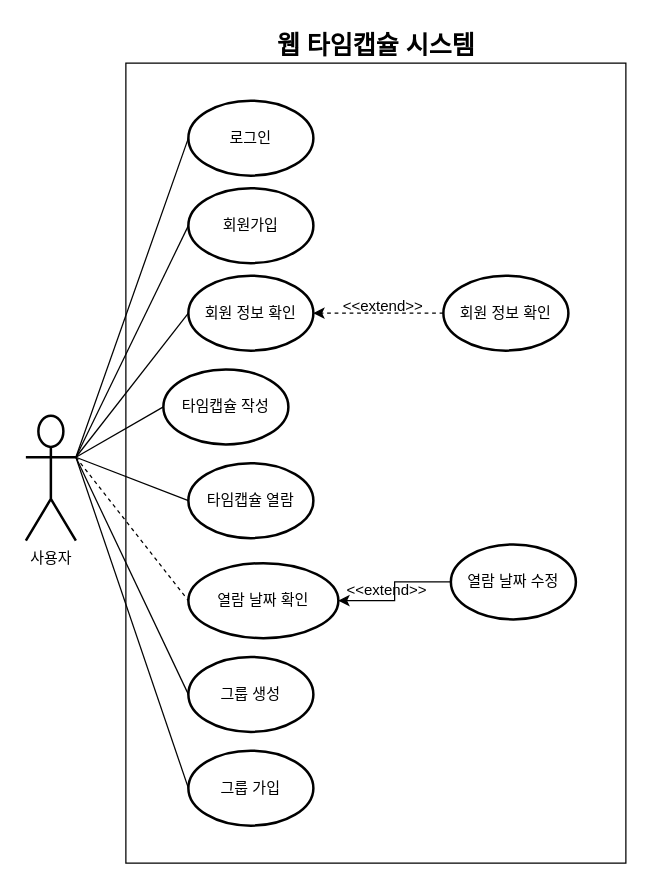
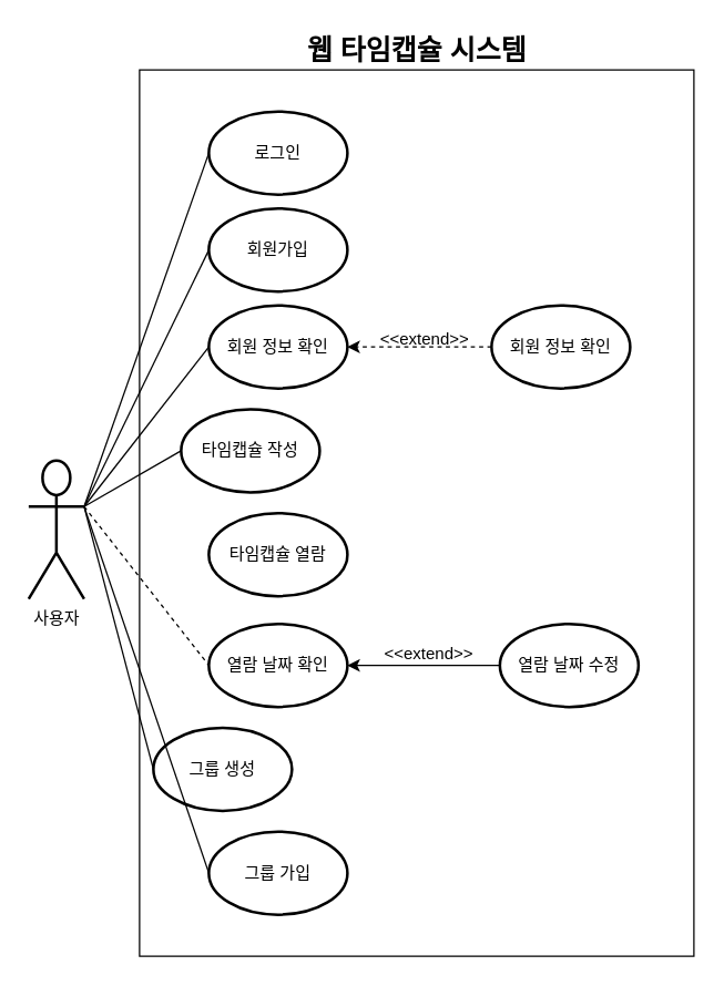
- <mxCell id="17" value="" style="endArrow=none;html=1;rounded=0;exitX=1;exitY=0.333;exitDx=0;exitDy=0;exitPerimeter=0;entryX=0;entryY=0.5;entryDx=0;entryDy=0;" parent="1" source="3" target="7" edge="1"><mxGeometry width="50" height="50" relative="1" as="geometry"><mxPoint x="70" y="293.333" as="sourcePoint" /><mxPoint x="160" y="260" as="targetPoint" /></mxGeometry></mxCell>
- <mxCell id="12" value="열람 날짜 수정" style="ellipse;whiteSpace=wrap;html=1;strokeWidth=2;" parent="1" vertex="1"><mxGeometry x="360" y="435" width="100" height="60" as="geometry" /></mxCell>
+ <mxCell id="12" value="열람 날짜 수정" style="ellipse;whiteSpace=wrap;html=1;strokeWidth=2;" parent="1" vertex="1"><mxGeometry x="360" y="450" width="100" height="60" as="geometry" /></mxCell>
- <mxCell id="10" value="열람 날짜 확인" style="ellipse;whiteSpace=wrap;html=1;strokeWidth=2;" parent="1" vertex="1"><mxGeometry x="150" y="450" width="120" height="60" as="geometry" /></mxCell>
+ <mxCell id="10" value="열람 날짜 확인" style="ellipse;whiteSpace=wrap;html=1;strokeWidth=2;" parent="1" vertex="1"><mxGeometry x="150" y="450" width="100" height="60" as="geometry" /></mxCell>
- <mxCell id="8" value="그룹 생성" style="ellipse;whiteSpace=wrap;html=1;strokeWidth=2;" parent="1" vertex="1"><mxGeometry x="150" y="525" width="100" height="60" as="geometry" /></mxCell>
+ <mxCell id="8" value="그룹 생성" style="ellipse;whiteSpace=wrap;html=1;strokeWidth=2;" parent="1" vertex="1"><mxGeometry x="110" y="525" width="100" height="60" as="geometry" /></mxCell>
